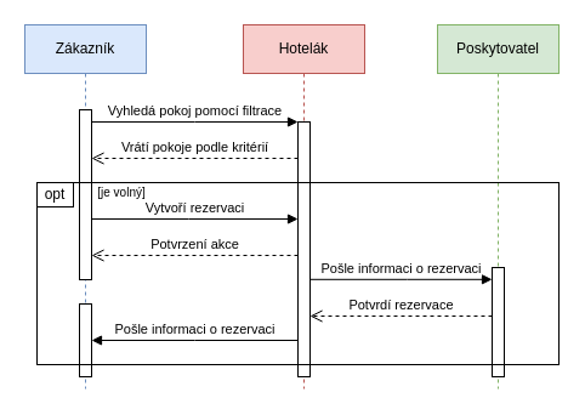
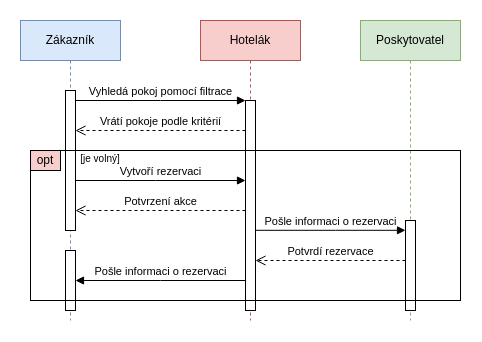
- <mxCell id="17" value="opt" style="rounded=0;whiteSpace=wrap;html=1;" vertex="1" parent="1"><mxGeometry x="30" y="150" width="30" height="20" as="geometry" /></mxCell>
+ <mxCell id="17" value="opt" style="rounded=0;whiteSpace=wrap;html=1;fillColor=#f8cecc;" vertex="1" parent="1"><mxGeometry x="30" y="150" width="30" height="20" as="geometry" /></mxCell>
